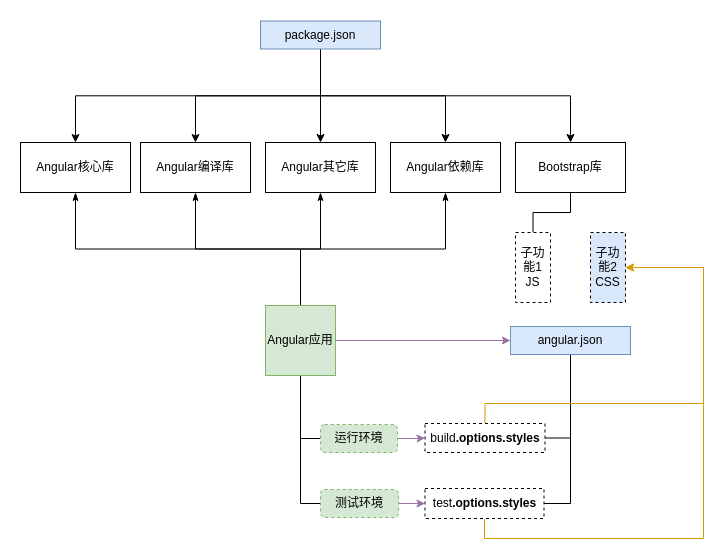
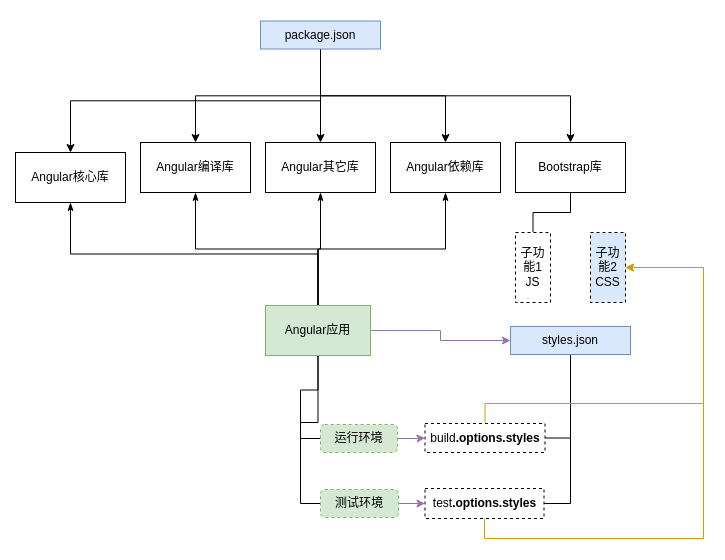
- <mxCell id="8" value="Angular核心库" style="rounded=0;whiteSpace=wrap;html=1;" vertex="1" parent="1"><mxGeometry x="20" y="142" width="110" height="50" as="geometry" /></mxCell>
+ <mxCell id="8" value="Angular核心库" style="rounded=0;whiteSpace=wrap;html=1;" vertex="1" parent="1"><mxGeometry x="15" y="152" width="110" height="50" as="geometry" /></mxCell>
- <mxCell id="21" value="Angular应用" style="whiteSpace=wrap;html=1;aspect=fixed;fillColor=#d5e8d4;strokeColor=#82b366;" vertex="1" parent="1"><mxGeometry x="265" y="305" width="70" height="70" as="geometry" /></mxCell>
+ <mxCell id="21" value="Angular应用" style="whiteSpace=wrap;html=1;aspect=fixed;fillColor=#d5e8d4;strokeColor=#82b366;" vertex="1" parent="1"><mxGeometry x="265" y="305" width="105" height="50" as="geometry" /></mxCell>
- <mxCell id="26" value="angular.json" style="rounded=0;whiteSpace=wrap;html=1;fillColor=#dae8fc;strokeColor=#6c8ebf;" vertex="1" parent="1"><mxGeometry x="510" y="326" width="120" height="28" as="geometry" /></mxCell>
+ <mxCell id="26" value="styles.json" style="rounded=0;whiteSpace=wrap;html=1;fillColor=#dae8fc;strokeColor=#6c8ebf;" vertex="1" parent="1"><mxGeometry x="510" y="326" width="120" height="28" as="geometry" /></mxCell>
